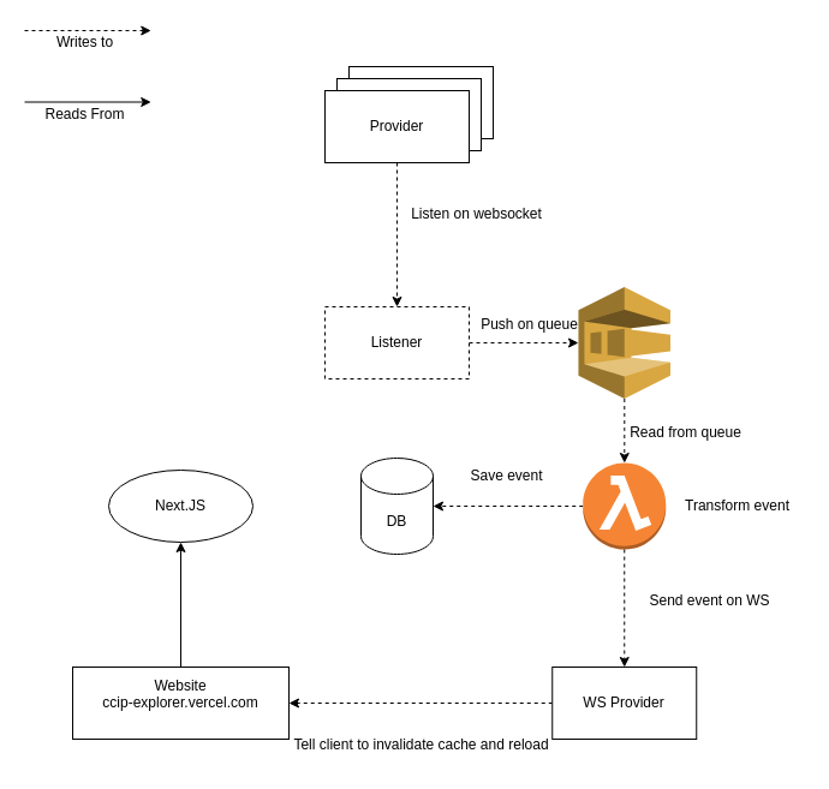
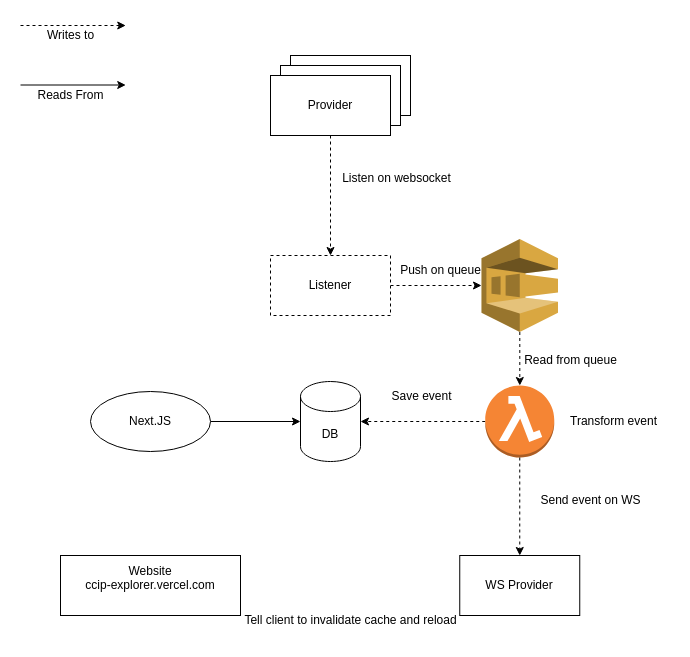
+ <mxCell id="16" style="edgeStyle=orthogonalEdgeStyle;rounded=0;orthogonalLoop=1;jettySize=auto;html=1;" parent="1" source="17" target="14" edge="1"><mxGeometry relative="1" as="geometry" /></mxCell>
- <mxCell id="18" style="edgeStyle=orthogonalEdgeStyle;rounded=0;orthogonalLoop=1;jettySize=auto;html=1;entryX=0.5;entryY=1;entryDx=0;entryDy=0;" parent="1" source="19" target="17" edge="1"><mxGeometry relative="1" as="geometry" /></mxCell>
- <mxCell id="23" style="edgeStyle=orthogonalEdgeStyle;rounded=0;orthogonalLoop=1;jettySize=auto;html=1;dashed=1;" edge="1" parent="1" source="24" target="19"><mxGeometry relative="1" as="geometry" /></mxCell>
